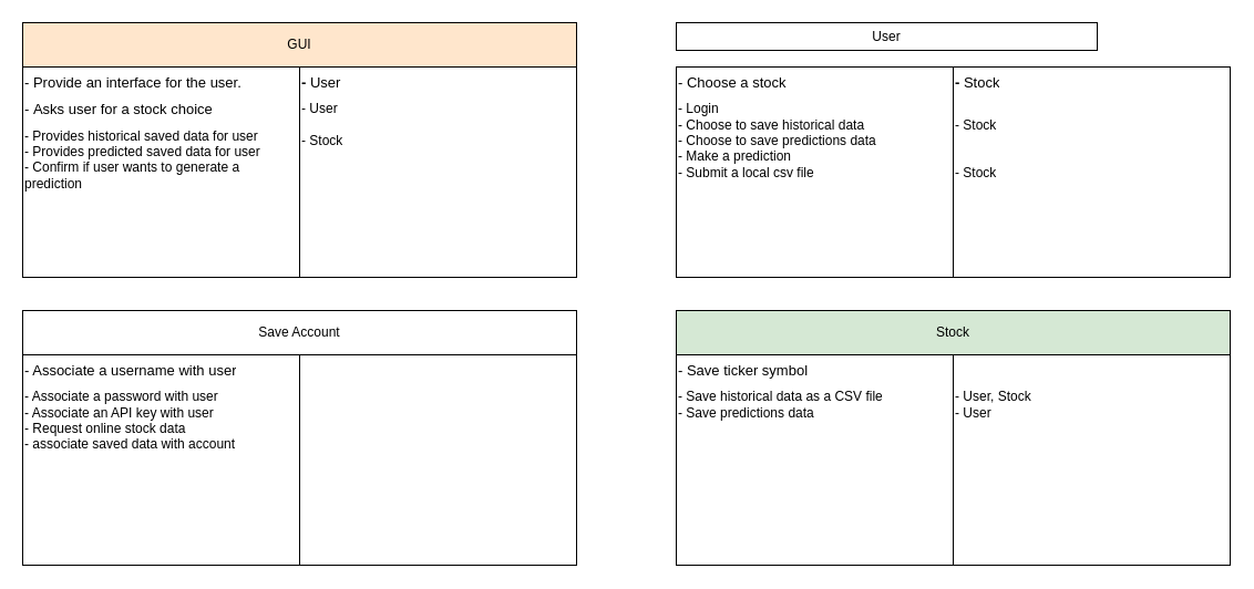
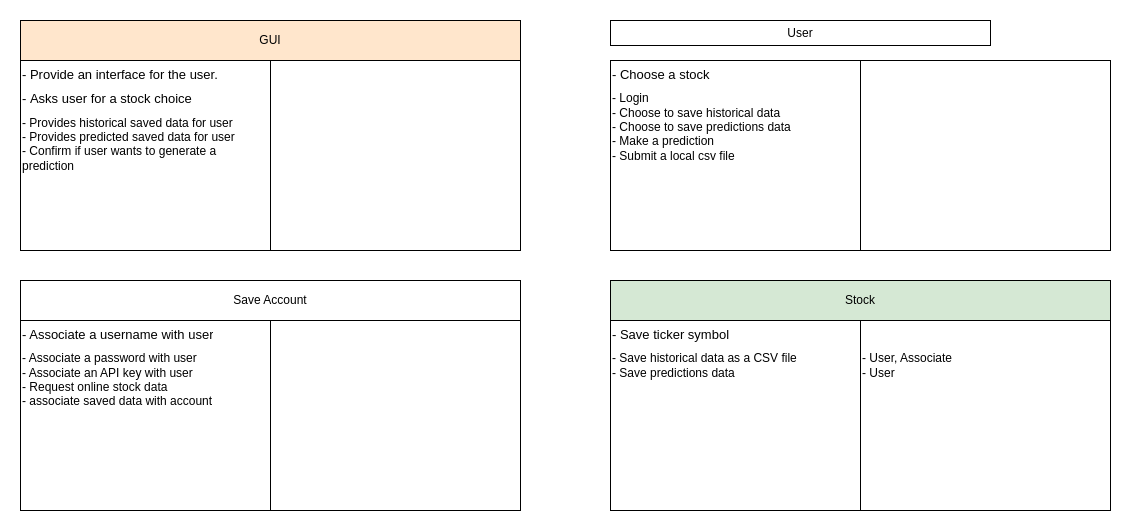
- <mxCell id="6" value="&lt;h1 style=&quot;margin-top: 0px; font-size: 13px;&quot;&gt;- &lt;span style=&quot;font-weight: normal;&quot;&gt;User&lt;/span&gt;&lt;/h1&gt;&lt;div&gt;- User&lt;/div&gt;&lt;div&gt;&lt;br&gt;&lt;/div&gt;&lt;div&gt;- Stock&lt;/div&gt;&lt;div&gt;&lt;br&gt;&lt;/div&gt;&lt;div&gt;&lt;br&gt;&lt;/div&gt;" style="text;html=1;whiteSpace=wrap;overflow=hidden;rounded=0;" vertex="1" parent="1"><mxGeometry x="270" y="60" width="250" height="180" as="geometry" /></mxCell>
- <mxCell id="11" value="&lt;h1 style=&quot;margin-top: 0px; font-size: 13px;&quot;&gt;- &lt;span style=&quot;font-weight: 400;&quot;&gt;Stock&lt;/span&gt;&lt;/h1&gt;&lt;div&gt;&lt;span style=&quot;font-weight: 400;&quot;&gt;&lt;br&gt;&lt;/span&gt;&lt;/div&gt;&lt;div&gt;&lt;span style=&quot;font-weight: 400;&quot;&gt;- Stock&lt;/span&gt;&lt;/div&gt;&lt;div&gt;&lt;span style=&quot;font-weight: 400;&quot;&gt;&lt;br&gt;&lt;/span&gt;&lt;/div&gt;&lt;div&gt;&lt;span style=&quot;font-weight: 400;&quot;&gt;&lt;br&gt;&lt;/span&gt;&lt;/div&gt;&lt;div&gt;&lt;span style=&quot;font-weight: 400;&quot;&gt;- Stock&lt;/span&gt;&lt;/div&gt;" style="text;html=1;whiteSpace=wrap;overflow=hidden;rounded=0;" vertex="1" parent="1"><mxGeometry x="860" y="60" width="250" height="180" as="geometry" /></mxCell>
- <mxCell id="20" value="&lt;h1 style=&quot;margin-top: 0px; font-size: 13px;&quot;&gt;&lt;br&gt;&lt;/h1&gt;&lt;div&gt;- User, Stock&lt;/div&gt;&lt;div&gt;- User&lt;/div&gt;" style="text;html=1;whiteSpace=wrap;overflow=hidden;rounded=0;" vertex="1" parent="1"><mxGeometry x="860" y="320" width="250" height="190" as="geometry" /></mxCell>
+ <mxCell id="20" value="&lt;h1 style=&quot;margin-top: 0px; font-size: 13px;&quot;&gt;&lt;br&gt;&lt;/h1&gt;&lt;div&gt;- User, Associate&lt;/div&gt;&lt;div&gt;- User&lt;/div&gt;" style="text;html=1;whiteSpace=wrap;overflow=hidden;rounded=0;" vertex="1" parent="1"><mxGeometry x="860" y="320" width="250" height="190" as="geometry" /></mxCell>
